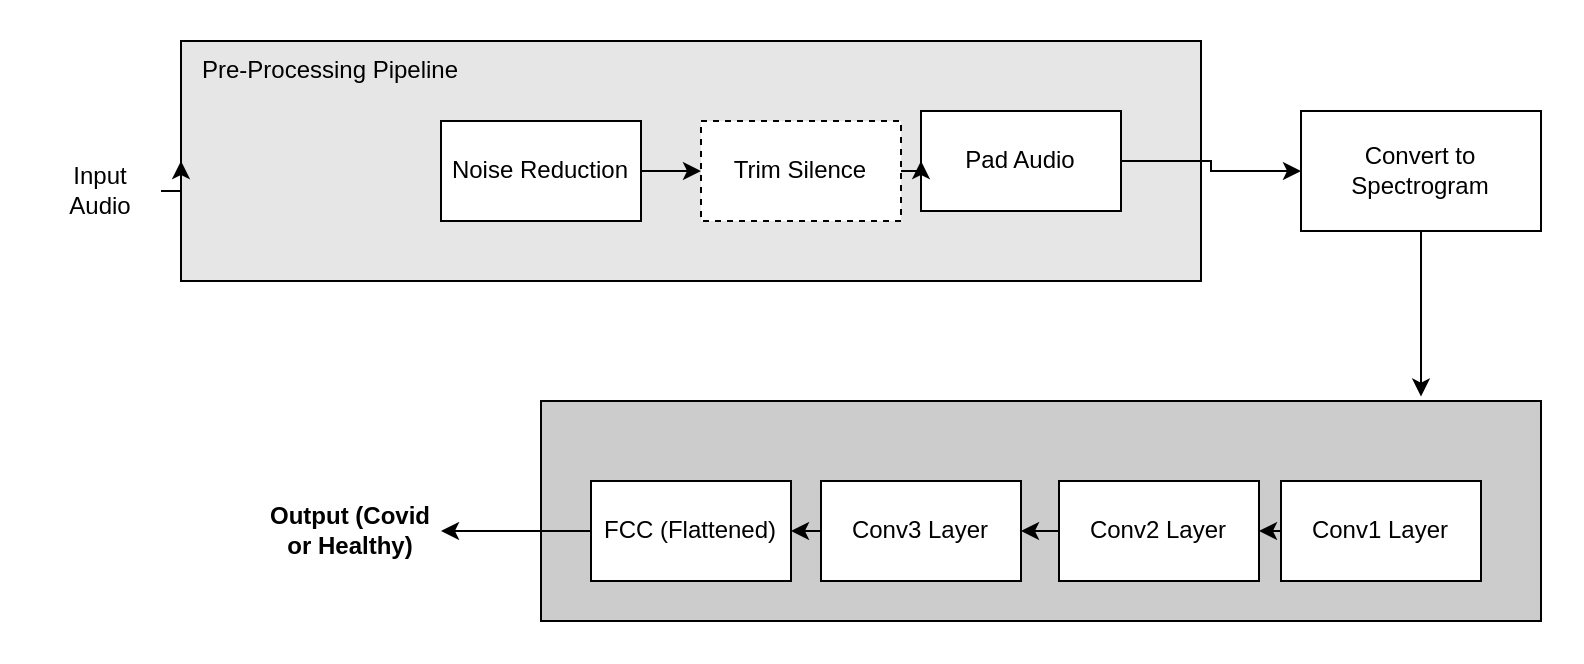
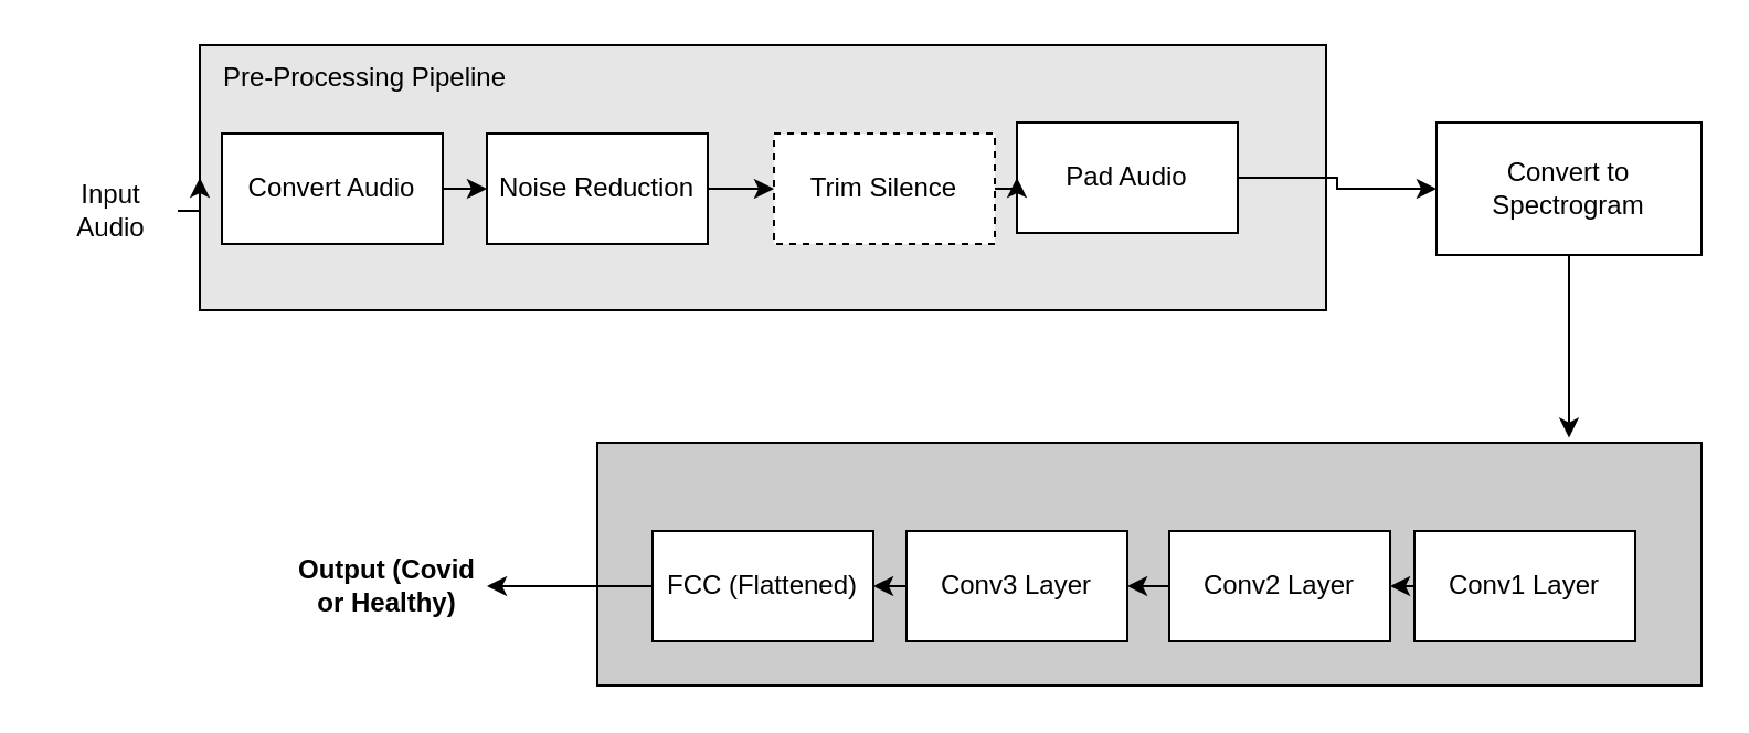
+ <mxCell id="5" value="Convert Audio" style="rounded=0;whiteSpace=wrap;html=1;" vertex="1" parent="2"><mxGeometry x="10" y="40" width="100" height="50" as="geometry" /></mxCell>
+ <mxCell id="9" style="edgeStyle=orthogonalEdgeStyle;rounded=0;orthogonalLoop=1;jettySize=auto;html=1;exitX=1;exitY=0.5;exitDx=0;exitDy=0;entryX=0;entryY=0.5;entryDx=0;entryDy=0;" edge="1" parent="2" source="5" target="6"><mxGeometry relative="1" as="geometry" /></mxCell>
